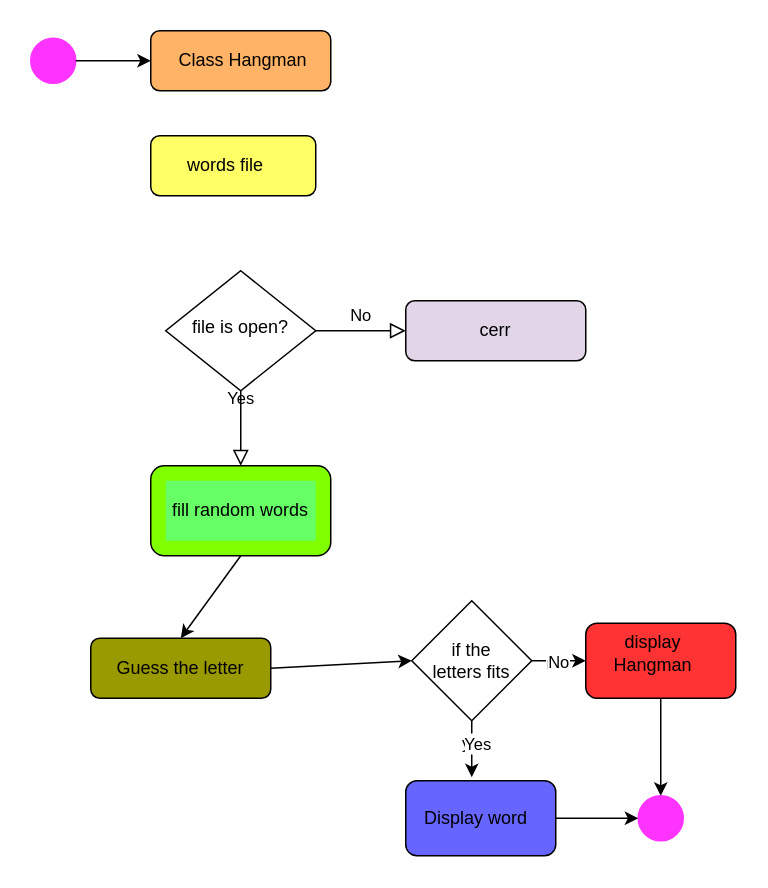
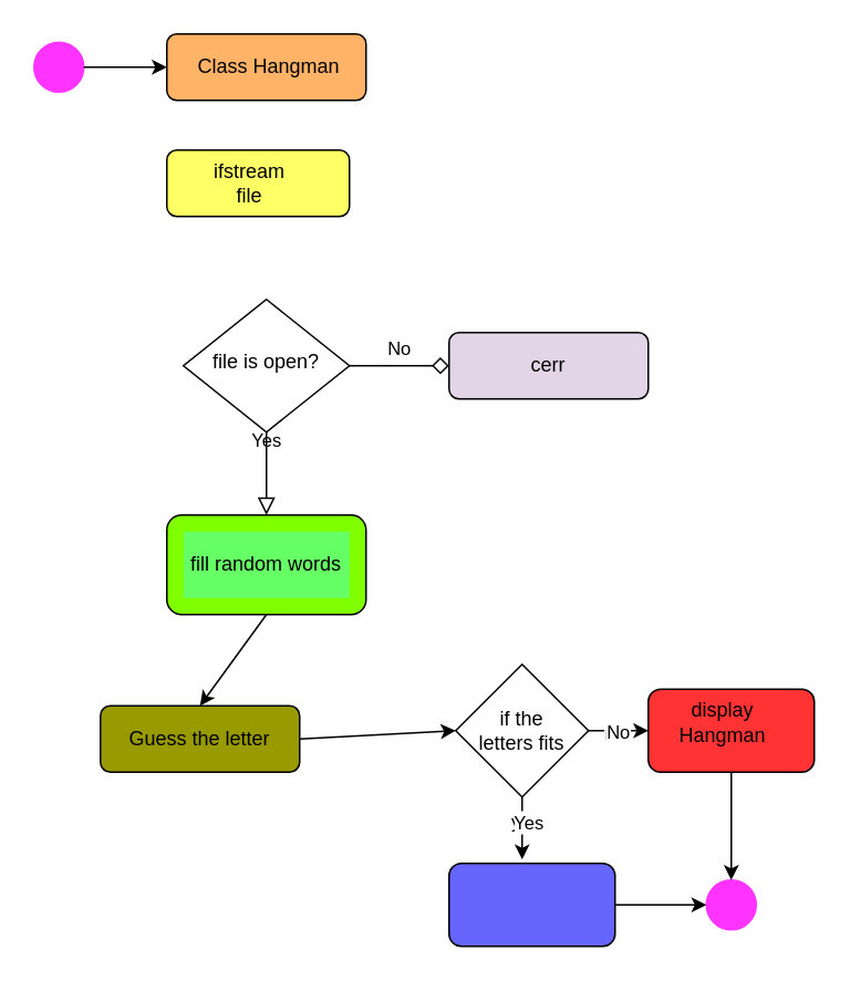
- <mxCell id="9" value="words file" style="text;html=1;align=center;verticalAlign=middle;whiteSpace=wrap;rounded=0;" vertex="1" parent="1"><mxGeometry x="120" y="95" width="60" height="30" as="geometry" /></mxCell>
+ <mxCell id="9" value="ifstream file" style="text;html=1;align=center;verticalAlign=middle;whiteSpace=wrap;rounded=0;" vertex="1" parent="1"><mxGeometry x="120" y="95" width="60" height="30" as="geometry" /></mxCell>
- <mxCell id="4" value="No" style="edgeStyle=orthogonalEdgeStyle;rounded=0;html=1;jettySize=auto;orthogonalLoop=1;fontSize=11;endArrow=block;endFill=0;endSize=8;strokeWidth=1;shadow=0;labelBackgroundColor=none;" parent="1" source="5" target="6" edge="1"><mxGeometry y="10" relative="1" as="geometry"><mxPoint as="offset" /></mxGeometry></mxCell>
+ <mxCell id="4" value="No" style="edgeStyle=orthogonalEdgeStyle;rounded=0;html=1;jettySize=auto;orthogonalLoop=1;fontSize=11;endArrow=diamond;endFill=0;endSize=8;strokeWidth=1;shadow=0;labelBackgroundColor=none;" parent="1" source="5" target="6" edge="1"><mxGeometry y="10" relative="1" as="geometry"><mxPoint as="offset" /></mxGeometry></mxCell>
- <mxCell id="27" value="Display word" style="text;html=1;align=center;verticalAlign=middle;whiteSpace=wrap;rounded=0;" vertex="1" parent="1"><mxGeometry x="274" y="520" width="86" height="50" as="geometry" /></mxCell>
